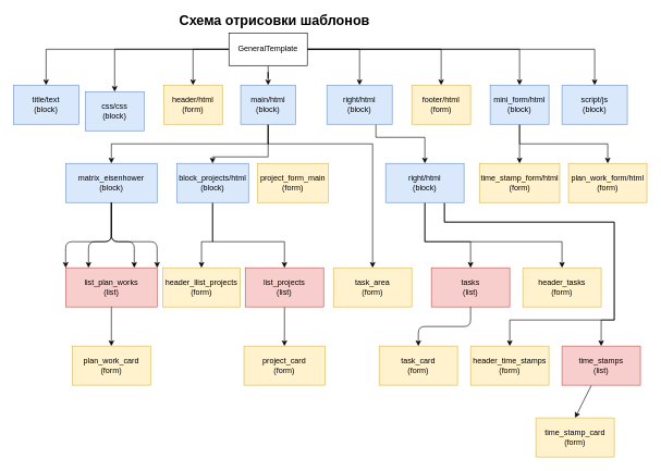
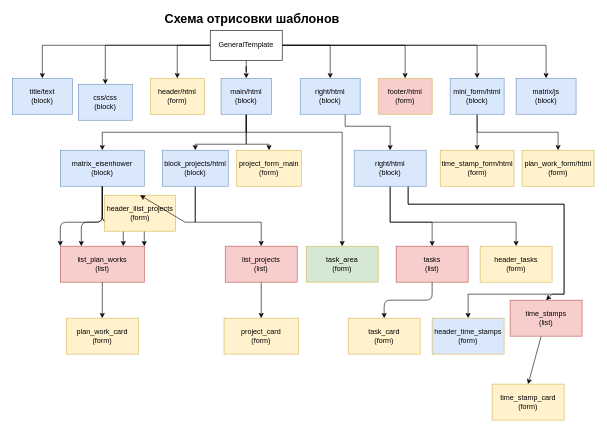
- <mxCell id="22" value="footer/html&lt;br&gt;(form)" style="rounded=0;whiteSpace=wrap;html=1;fillColor=#fff2cc;strokeColor=#d6b656;" parent="1" vertex="1"><mxGeometry x="630" y="130" width="90" height="60" as="geometry" /></mxCell>
+ <mxCell id="22" value="footer/html&lt;br&gt;(form)" style="rounded=0;whiteSpace=wrap;html=1;fillColor=#f8cecc;strokeColor=#d6b656;" parent="1" vertex="1"><mxGeometry x="630" y="130" width="90" height="60" as="geometry" /></mxCell>
- <mxCell id="12" value="script/js&lt;br&gt;(block)" style="rounded=0;whiteSpace=wrap;html=1;fillColor=#dae8fc;strokeColor=#6c8ebf;" parent="1" vertex="1"><mxGeometry x="860" y="130" width="100" height="60" as="geometry" /></mxCell>
+ <mxCell id="12" value="matrix/js&lt;br&gt;(block)" style="rounded=0;whiteSpace=wrap;html=1;fillColor=#dae8fc;strokeColor=#6c8ebf;" parent="1" vertex="1"><mxGeometry x="860" y="130" width="100" height="60" as="geometry" /></mxCell>
+ <mxCell id="18" style="edgeStyle=none;rounded=0;orthogonalLoop=1;jettySize=auto;html=1;entryX=0.5;entryY=0;entryDx=0;entryDy=0;" edge="1" parent="1" source="19" target="26"><mxGeometry relative="1" as="geometry"><Array as="points"><mxPoint x="410" y="220" /><mxPoint x="410" y="240" /><mxPoint x="448" y="240" /></Array></mxGeometry></mxCell>
- <mxCell id="31" value="header_llist_projects&lt;br&gt;(form)" style="rounded=0;whiteSpace=wrap;html=1;fillColor=#fff2cc;strokeColor=#d6b656;" parent="1" vertex="1"><mxGeometry x="249" y="410" width="118" height="60" as="geometry" /></mxCell>
+ <mxCell id="31" value="header_llist_projects&lt;br&gt;(form)" style="rounded=0;whiteSpace=wrap;html=1;fillColor=#fff2cc;strokeColor=#d6b656;" parent="1" vertex="1"><mxGeometry x="174" y="325" width="118" height="60" as="geometry" /></mxCell>
- <mxCell id="37" value="task_area&lt;br&gt;(form)" style="rounded=0;whiteSpace=wrap;html=1;fillColor=#fff2cc;strokeColor=#d6b656;" parent="1" vertex="1"><mxGeometry x="510" y="410" width="120" height="60" as="geometry" /></mxCell>
+ <mxCell id="37" value="task_area&lt;br&gt;(form)" style="rounded=0;whiteSpace=wrap;html=1;fillColor=#d5e8d4;strokeColor=#d6b656;" parent="1" vertex="1"><mxGeometry x="510" y="410" width="120" height="60" as="geometry" /></mxCell>
- <mxCell id="51" value="header_time_stamps&lt;br&gt;(form)" style="rounded=0;whiteSpace=wrap;html=1;fillColor=#fff2cc;strokeColor=#d6b656;" vertex="1" parent="1"><mxGeometry x="720" y="530" width="120" height="60" as="geometry" /></mxCell>
+ <mxCell id="51" value="header_time_stamps&lt;br&gt;(form)" style="rounded=0;whiteSpace=wrap;html=1;fillColor=#dae8fc;strokeColor=#d6b656;" vertex="1" parent="1"><mxGeometry x="720" y="530" width="120" height="60" as="geometry" /></mxCell>
- <mxCell id="50" value="time_stamps&lt;br&gt;(list)" style="rounded=0;whiteSpace=wrap;html=1;fillColor=#f8cecc;strokeColor=#b85450;" vertex="1" parent="1"><mxGeometry x="860" y="530" width="120" height="60" as="geometry" /></mxCell>
+ <mxCell id="50" value="time_stamps&lt;br&gt;(list)" style="rounded=0;whiteSpace=wrap;html=1;fillColor=#f8cecc;strokeColor=#b85450;" vertex="1" parent="1"><mxGeometry x="850" y="500" width="120" height="60" as="geometry" /></mxCell>
